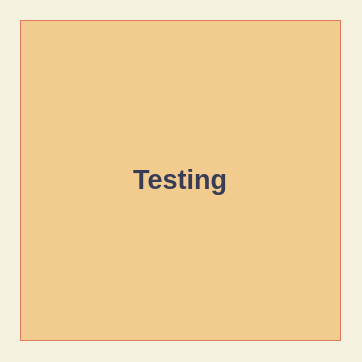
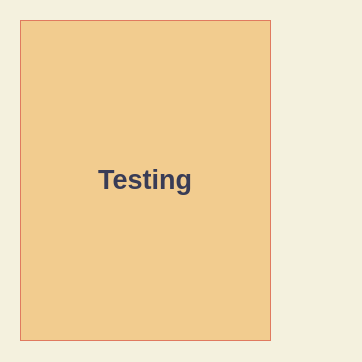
- <mxCell id="2" value="Testing" style="whiteSpace=wrap;html=1;aspect=fixed;fillColor=#F2CC8F;strokeColor=#E07A5F;fontColor=#393C56;fontStyle=1;fontSize=27;" vertex="1" parent="1"><mxGeometry x="20" y="20" width="320" height="320" as="geometry" /></mxCell>
+ <mxCell id="2" value="Testing" style="whiteSpace=wrap;html=1;aspect=fixed;fillColor=#F2CC8F;strokeColor=#E07A5F;fontColor=#393C56;fontStyle=1;fontSize=27;" vertex="1" parent="1"><mxGeometry x="20" y="20" width="250" height="320" as="geometry" /></mxCell>
